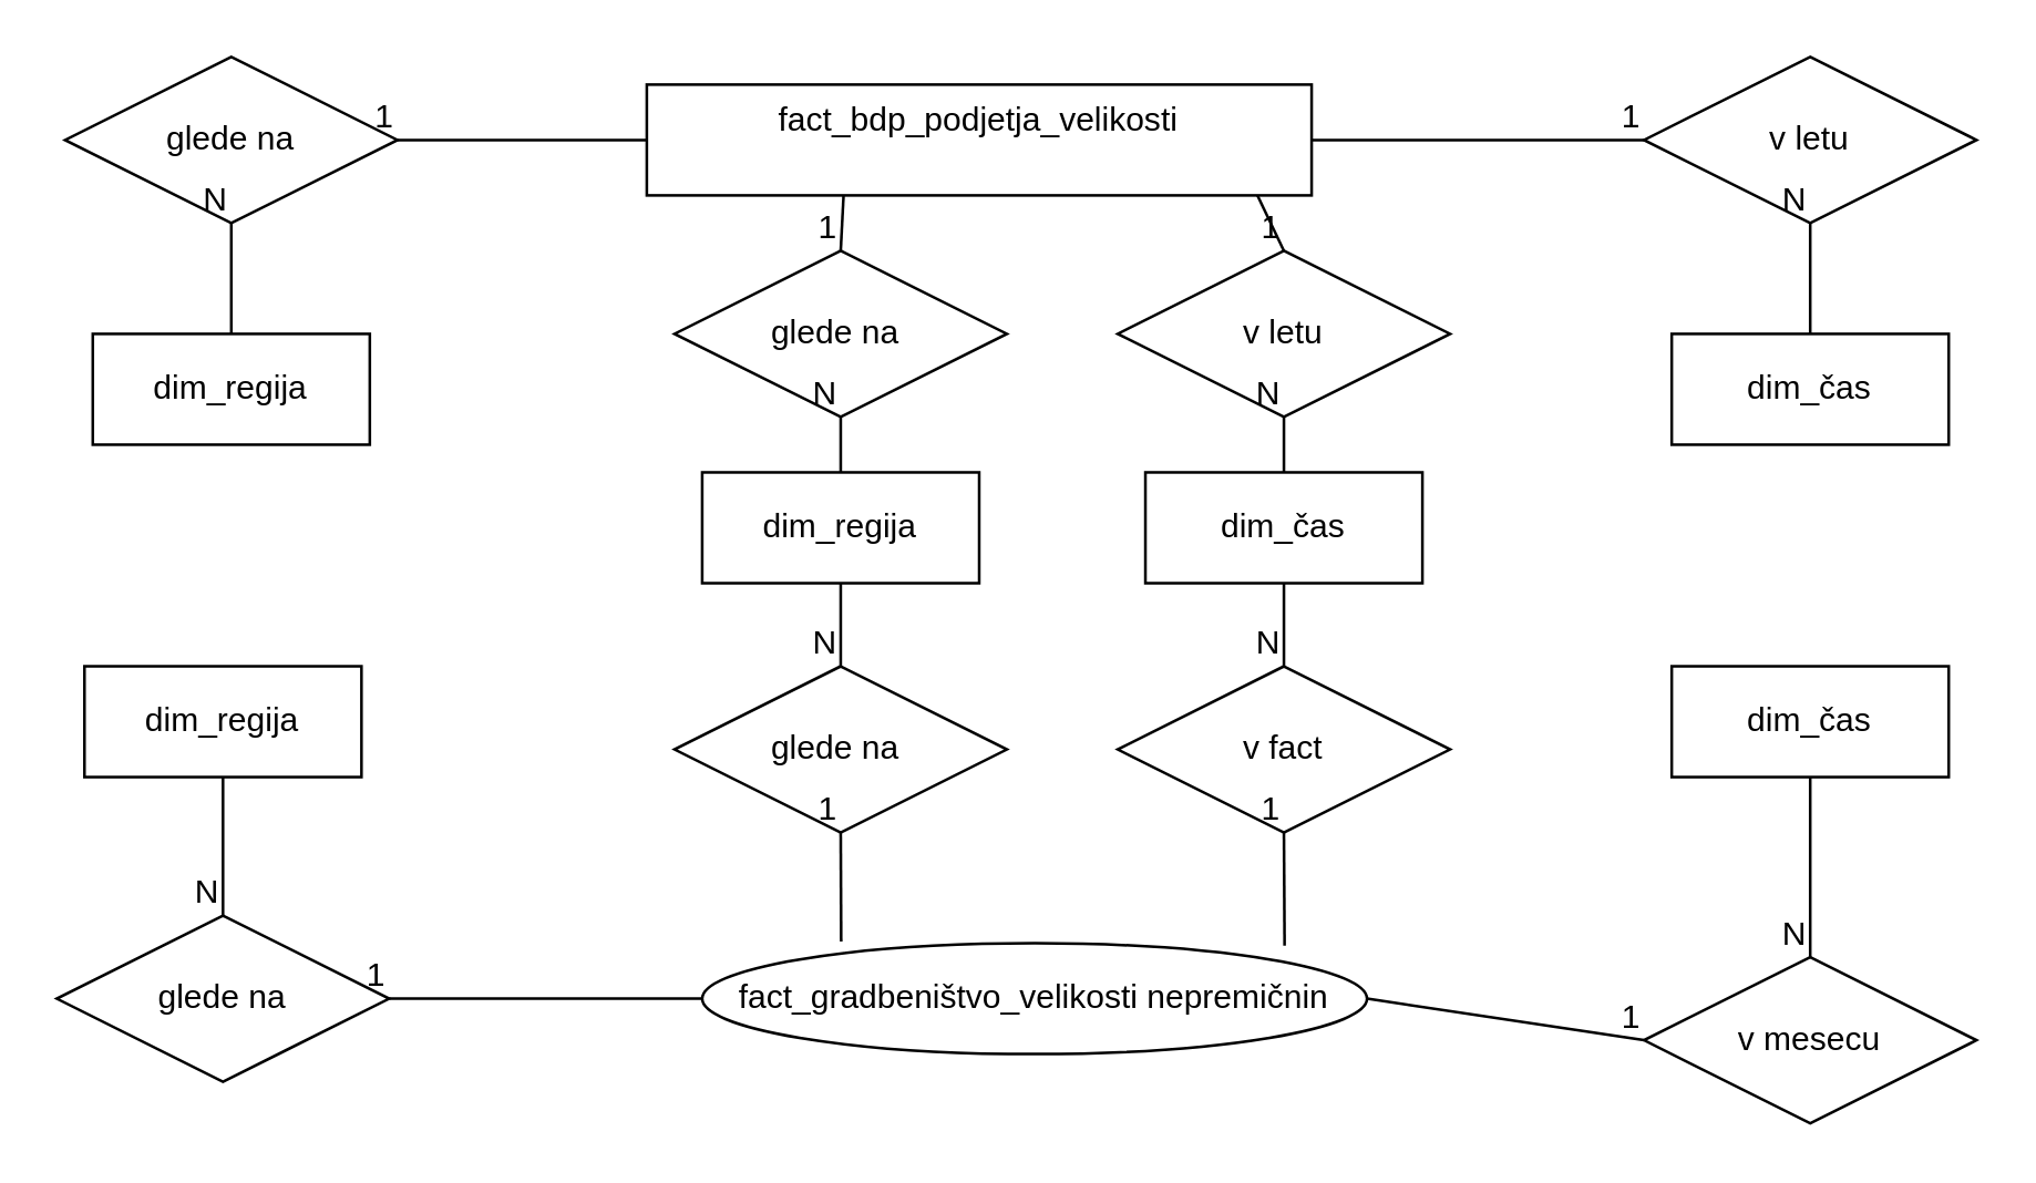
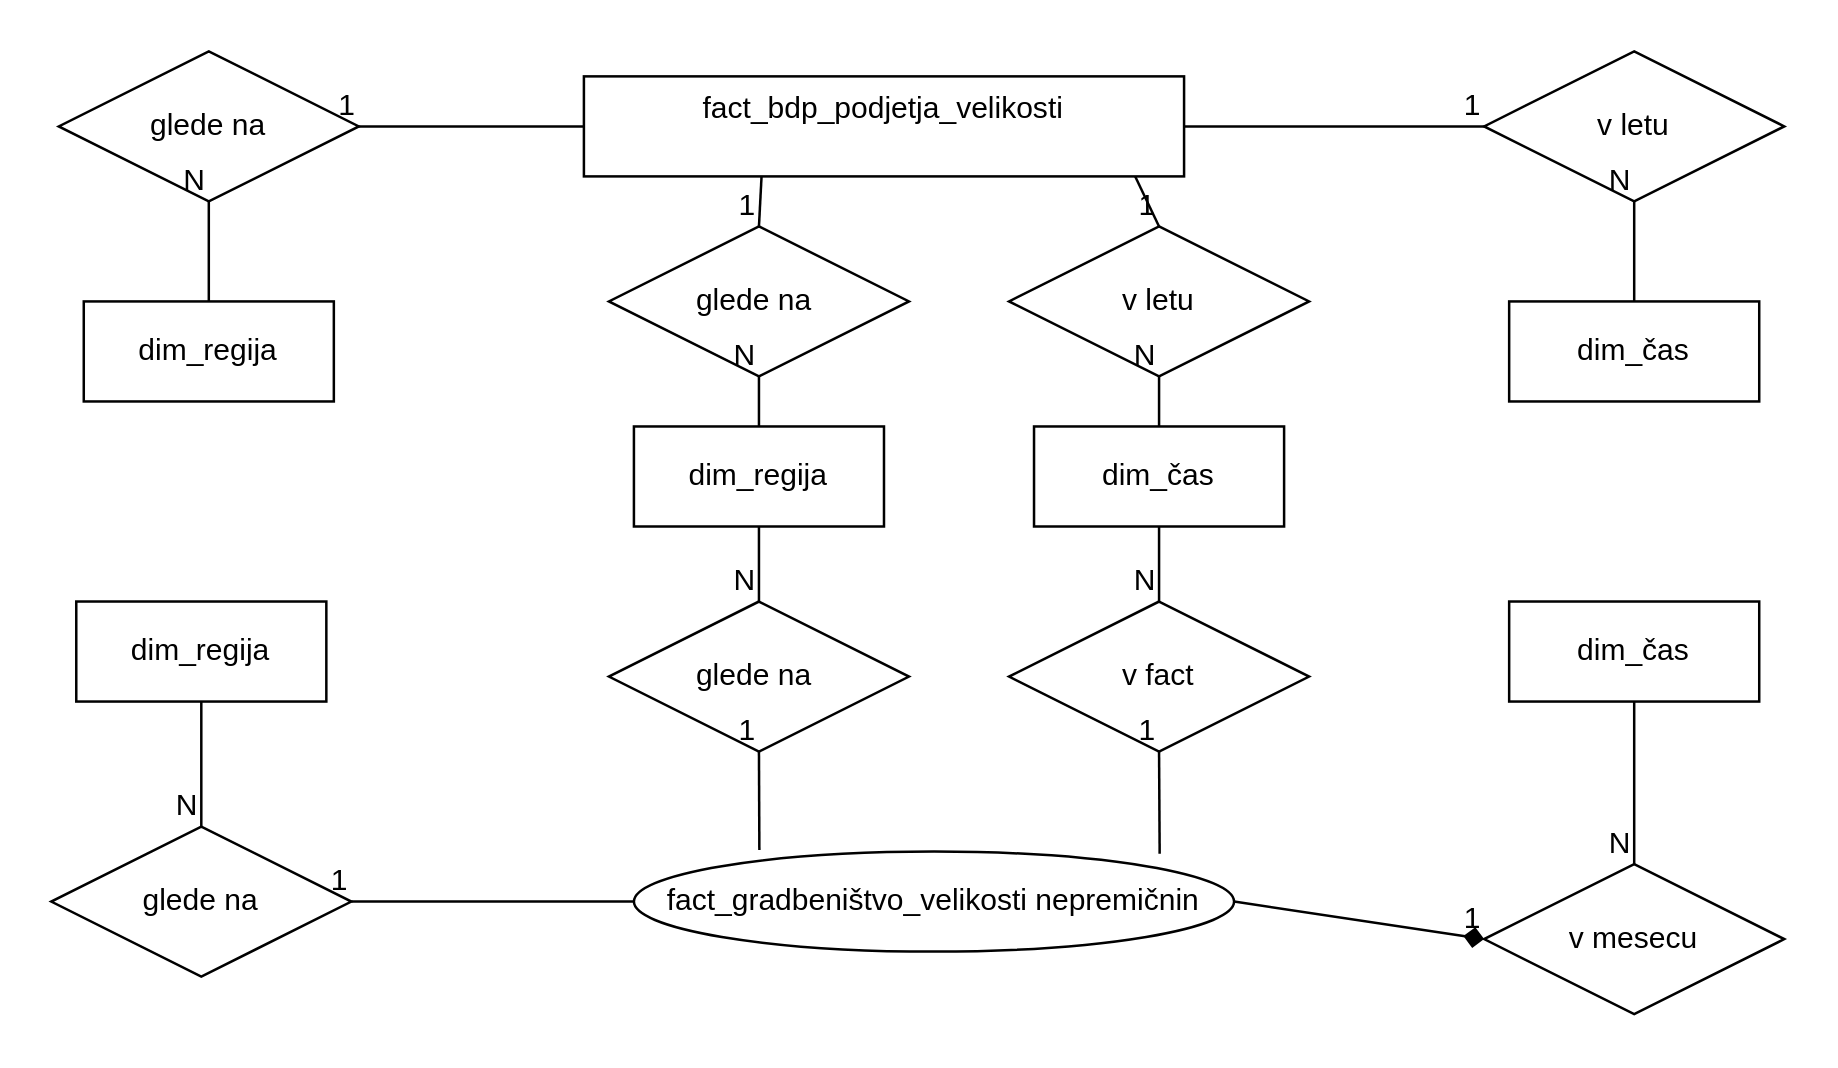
- <mxCell id="31" value="" style="endArrow=none;html=1;rounded=0;exitX=1;exitY=0.5;exitDx=0;exitDy=0;entryX=0;entryY=0.5;entryDx=0;entryDy=0;" edge="1" parent="1" source="14" target="21"><mxGeometry relative="1" as="geometry"><mxPoint x="533" y="330" as="sourcePoint" /><mxPoint x="693" y="330" as="targetPoint" /></mxGeometry></mxCell>
+ <mxCell id="31" value="" style="endArrow=diamond;html=1;rounded=0;exitX=1;exitY=0.5;exitDx=0;exitDy=0;entryX=0;entryY=0.5;entryDx=0;entryDy=0;" edge="1" parent="1" source="14" target="21"><mxGeometry relative="1" as="geometry"><mxPoint x="533" y="330" as="sourcePoint" /><mxPoint x="693" y="330" as="targetPoint" /></mxGeometry></mxCell>
